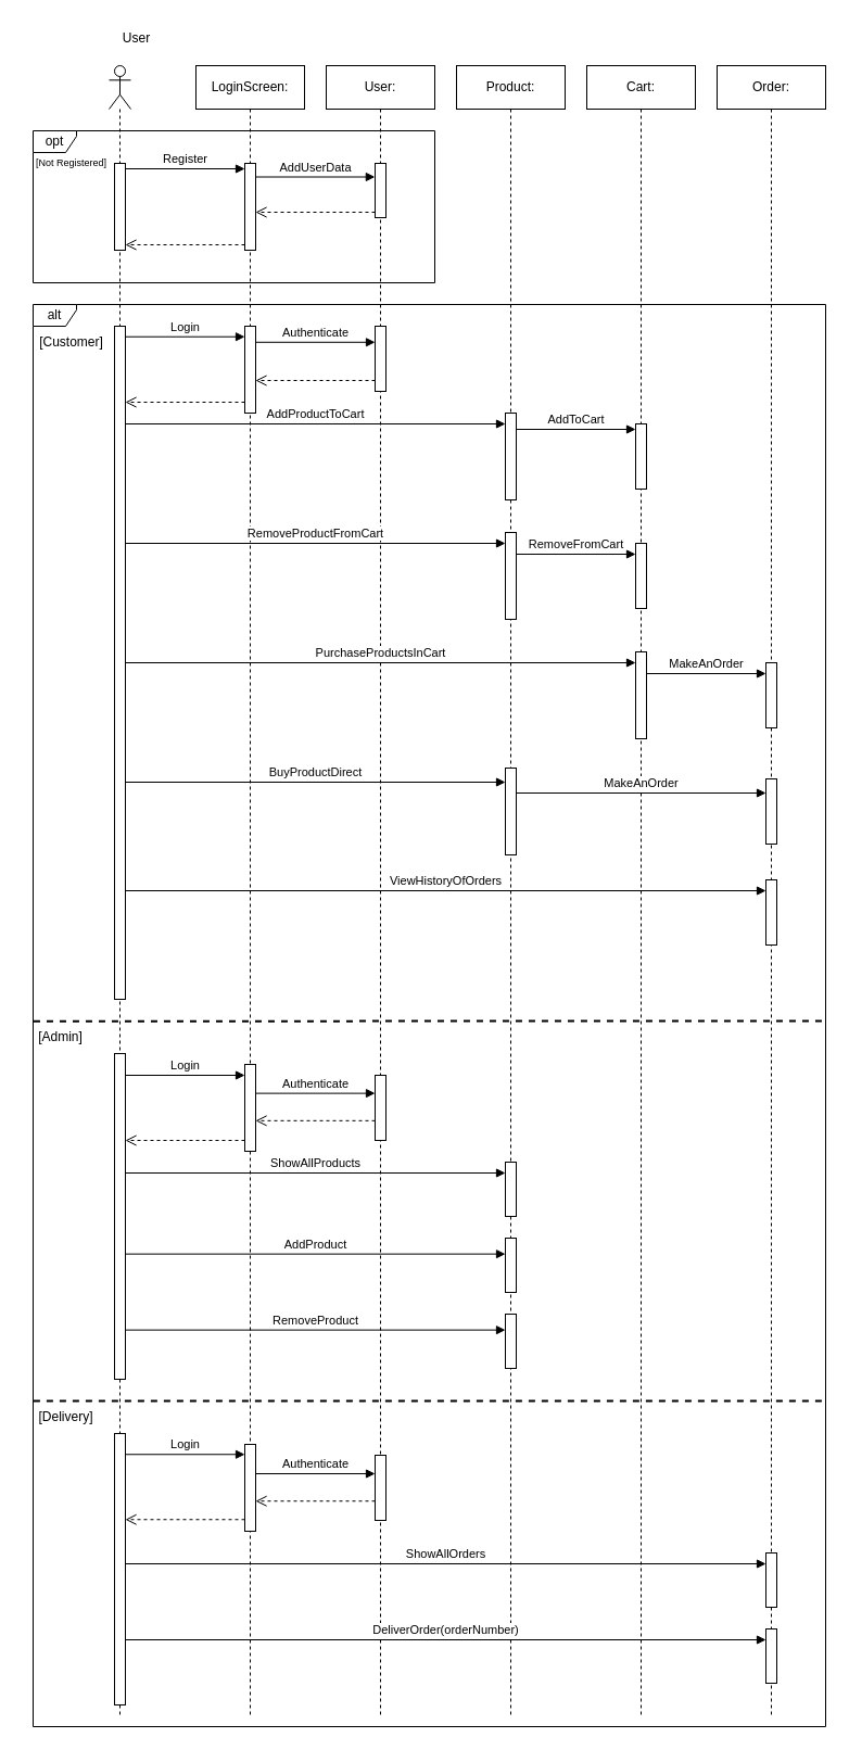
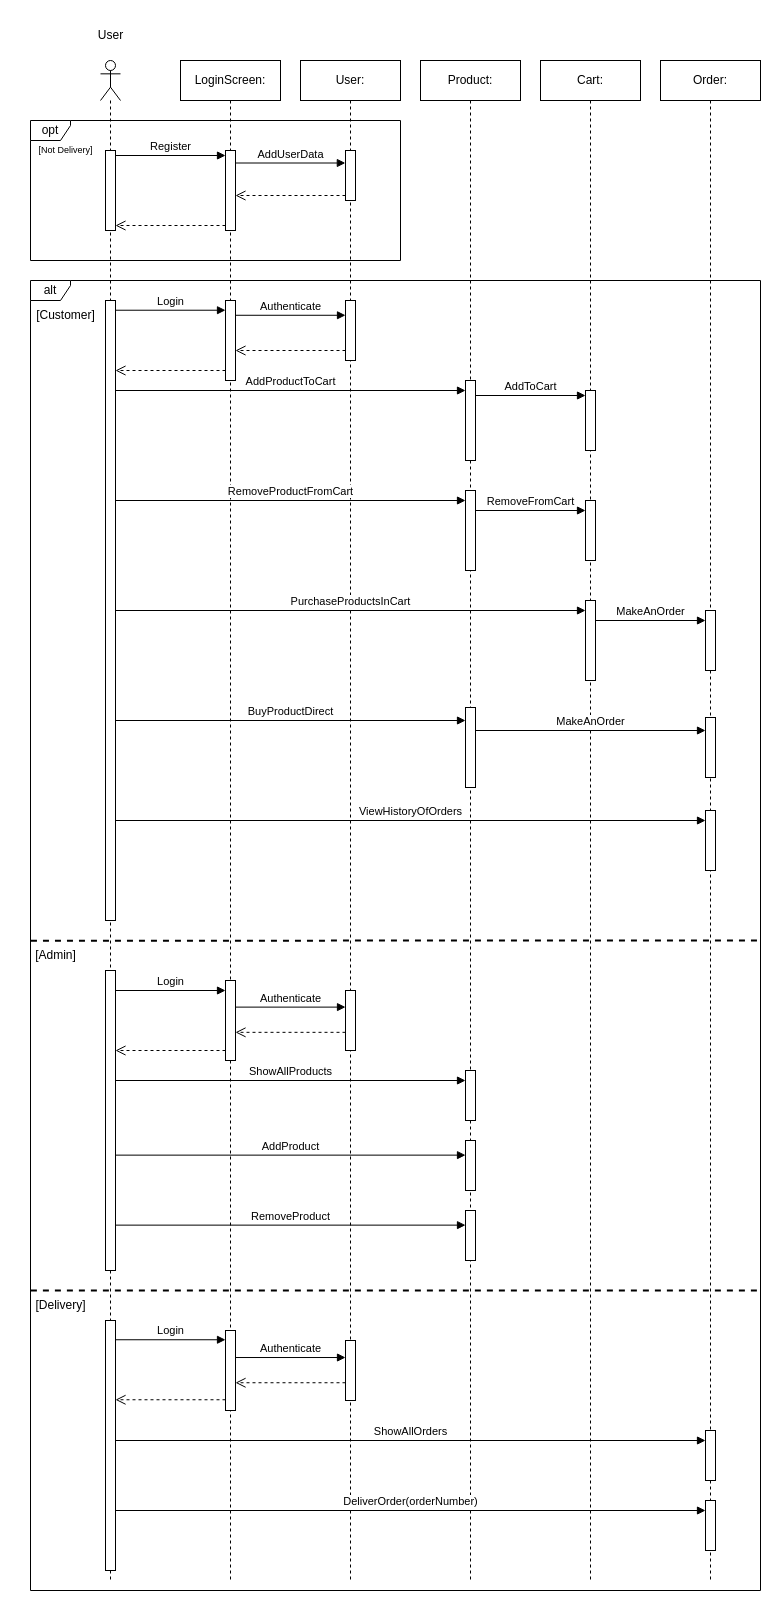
- <mxCell id="4" value="User" style="text;html=1;align=center;verticalAlign=middle;resizable=0;points=[];autosize=1;strokeColor=none;fillColor=none;" parent="1" vertex="1"><mxGeometry x="100" y="20" width="50" height="30" as="geometry" /></mxCell>
+ <mxCell id="4" value="User" style="text;html=1;align=center;verticalAlign=middle;resizable=0;points=[];autosize=1;strokeColor=none;fillColor=none;" parent="1" vertex="1"><mxGeometry x="85" y="20" width="50" height="30" as="geometry" /></mxCell>
- <mxCell id="9" value="[Not Registered]" style="text;html=1;align=center;verticalAlign=middle;resizable=0;points=[];autosize=1;strokeColor=none;fillColor=none;fontSize=9;" parent="1" vertex="1"><mxGeometry x="20" y="140" width="90" height="20" as="geometry" /></mxCell>
+ <mxCell id="9" value="[Not Delivery]" style="text;html=1;align=center;verticalAlign=middle;resizable=0;points=[];autosize=1;strokeColor=none;fillColor=none;fontSize=9;" parent="1" vertex="1"><mxGeometry x="20" y="140" width="90" height="20" as="geometry" /></mxCell>
